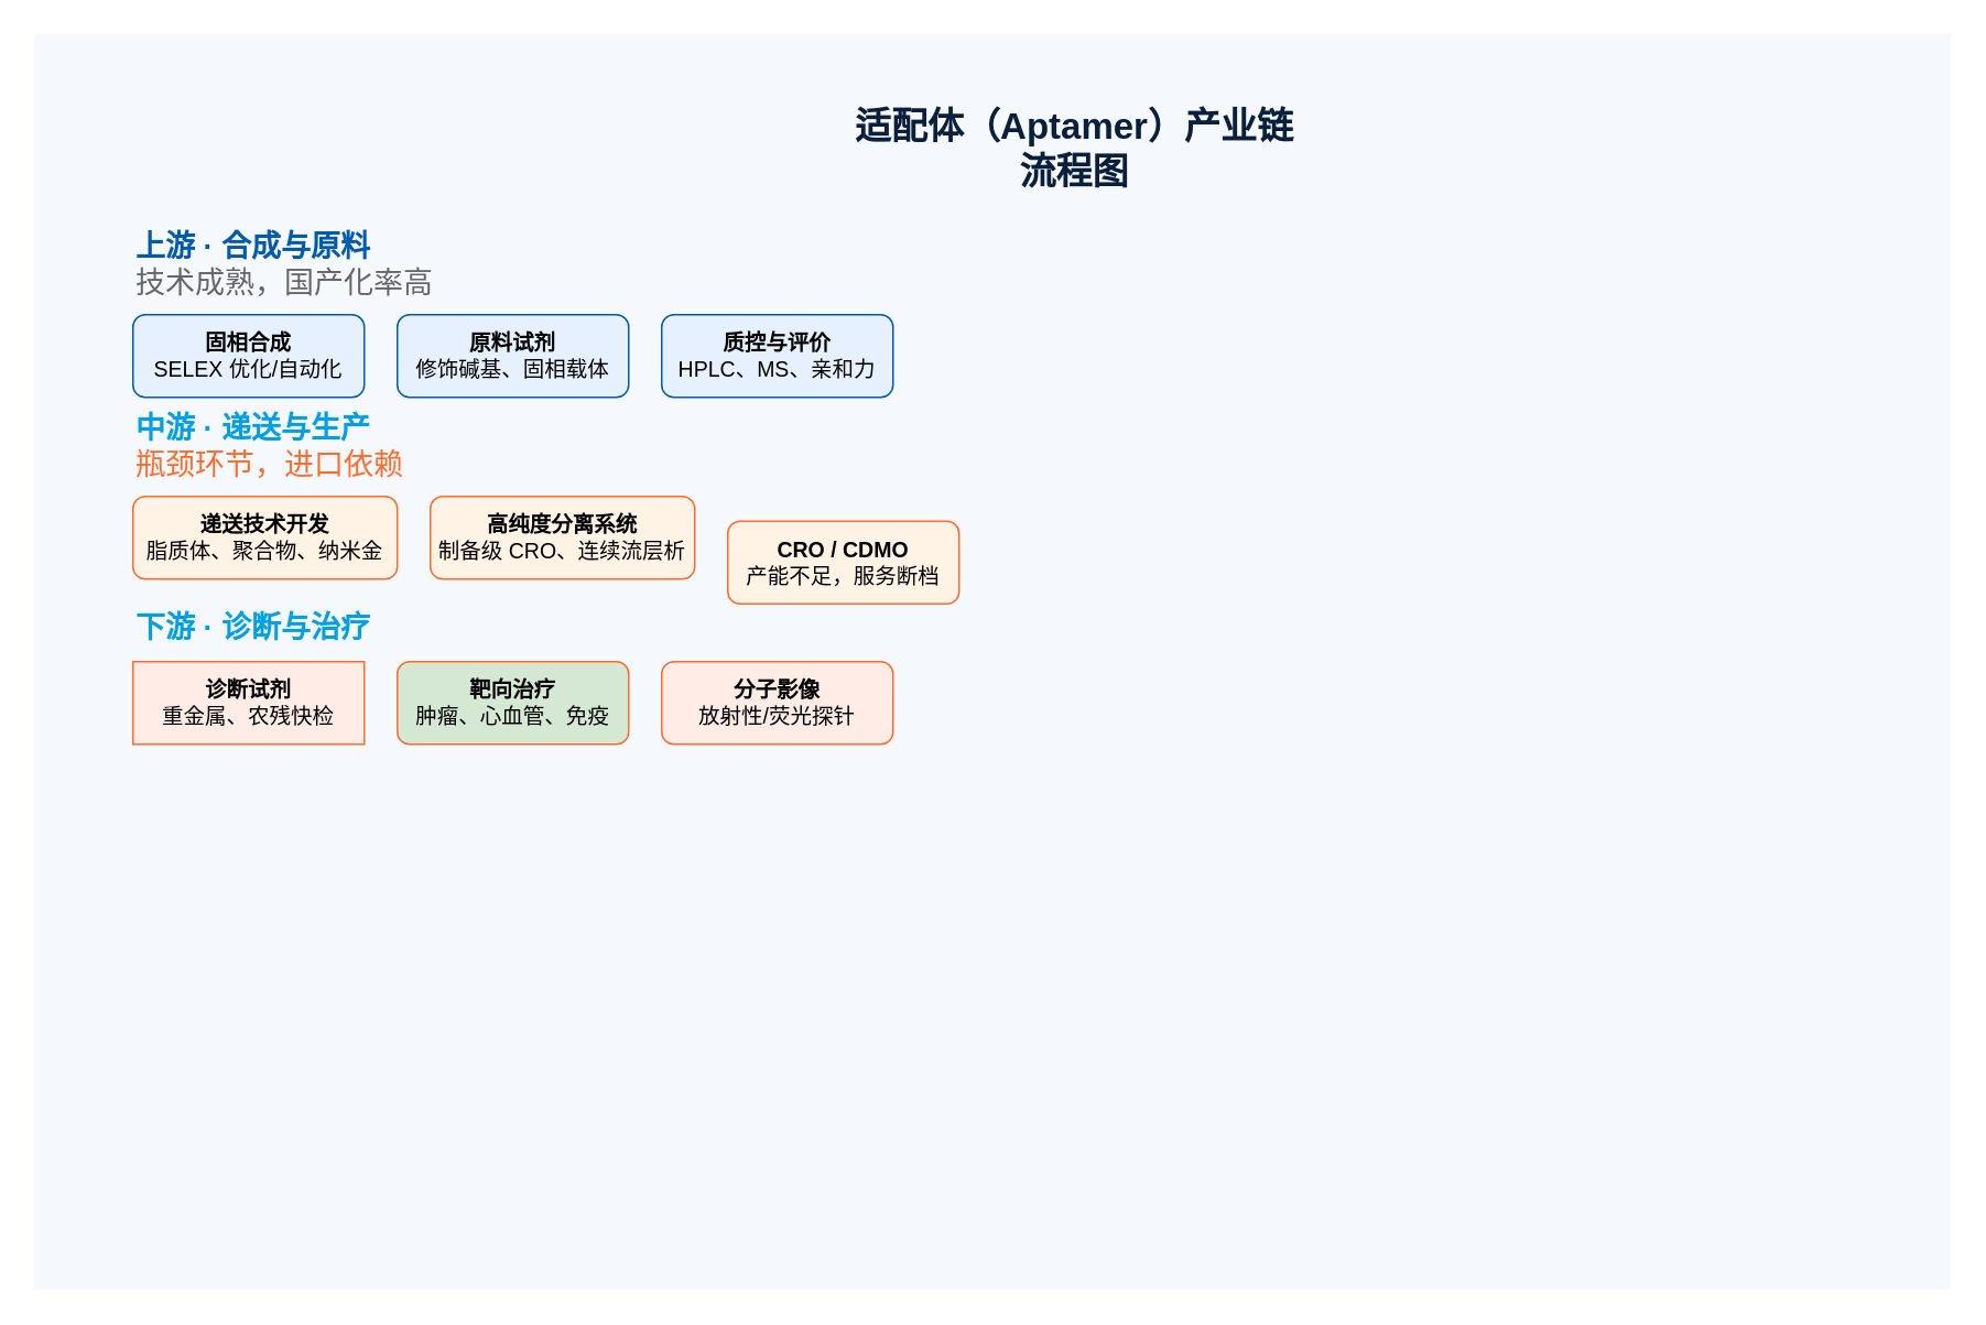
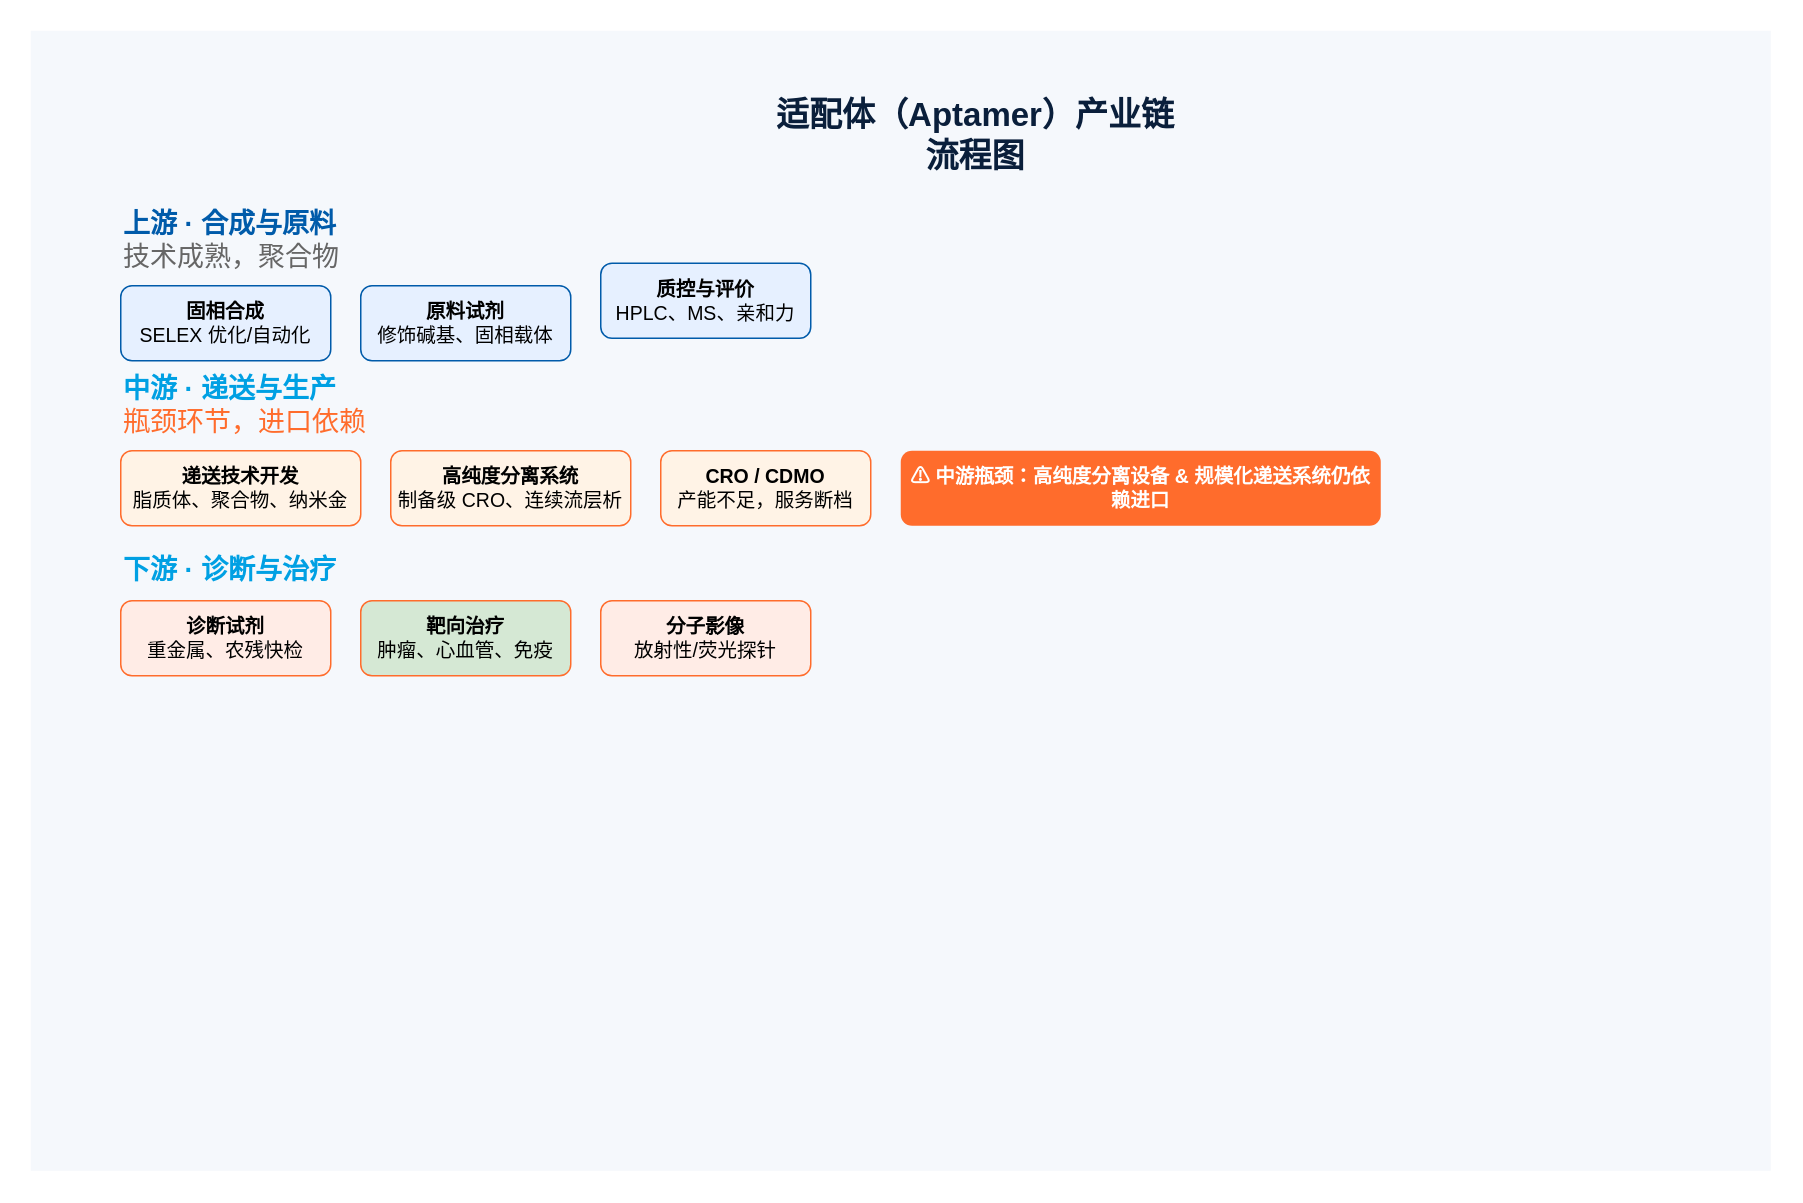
- <mxCell id="3" value="&lt;b&gt;上游 · 合成与原料&lt;/b&gt;&lt;br&gt;&lt;font color=#666&gt;技术成熟，国产化率高&lt;/font&gt;" style="text;html=1;strokeColor=none;fillColor=none;align=left;verticalAlign=middle;whiteSpace=wrap;fontColor=#005BAA;fontSize=18;" vertex="1" parent="1"><mxGeometry x="80" y="140" width="280" height="40" as="geometry" /></mxCell>
+ <mxCell id="3" value="&lt;b&gt;上游 · 合成与原料&lt;/b&gt;&lt;br&gt;&lt;font color=#666&gt;技术成熟，聚合物&lt;/font&gt;" style="text;html=1;strokeColor=none;fillColor=none;align=left;verticalAlign=middle;whiteSpace=wrap;fontColor=#005BAA;fontSize=18;" vertex="1" parent="1"><mxGeometry x="80" y="140" width="280" height="40" as="geometry" /></mxCell>
- <mxCell id="6" value="&lt;b&gt;质控与评价&lt;/b&gt;&lt;br&gt;HPLC、MS、亲和力" style="rounded=1;whiteSpace=wrap;html=1;fillColor=#E6F0FF;strokeColor=#005BAA;fontSize=13;" vertex="1" parent="1"><mxGeometry x="400" y="190" width="140" height="50" as="geometry" /></mxCell>
+ <mxCell id="6" value="&lt;b&gt;质控与评价&lt;/b&gt;&lt;br&gt;HPLC、MS、亲和力" style="rounded=1;whiteSpace=wrap;html=1;fillColor=#E6F0FF;strokeColor=#005BAA;fontSize=13;" vertex="1" parent="1"><mxGeometry x="400" y="175" width="140" height="50" as="geometry" /></mxCell>
+ <mxCell id="16" value="&lt;b&gt;⚠ 中游瓶颈：高纯度分离设备 &amp; 规模化递送系统仍依赖进口&lt;/b&gt;" style="rounded=1;whiteSpace=wrap;html=1;fillColor=#FF6C2C;strokeColor=none;fontColor=#ffffff;fontSize=13;" vertex="1" parent="1"><mxGeometry x="600" y="300" width="320" height="50" as="geometry" /></mxCell>
- <mxCell id="10" value="&lt;b&gt;CRO / CDMO&lt;/b&gt;&lt;br&gt;产能不足，服务断档" style="rounded=1;whiteSpace=wrap;html=1;fillColor=#FFF3E6;strokeColor=#FF6C2C;fontSize=13;" vertex="1" parent="1"><mxGeometry x="440" y="315" width="140" height="50" as="geometry" /></mxCell>
+ <mxCell id="10" value="&lt;b&gt;CRO / CDMO&lt;/b&gt;&lt;br&gt;产能不足，服务断档" style="rounded=1;whiteSpace=wrap;html=1;fillColor=#FFF3E6;strokeColor=#FF6C2C;fontSize=13;" vertex="1" parent="1"><mxGeometry x="440" y="300" width="140" height="50" as="geometry" /></mxCell>
- <mxCell id="12" value="&lt;b&gt;诊断试剂&lt;/b&gt;&lt;br&gt;重金属、农残快检" style="whiteSpace=wrap;html=1;fillColor=#FFECE6;strokeColor=#FF6C2C;fontSize=13;rounded=0;" vertex="1" parent="1"><mxGeometry x="80" y="400" width="140" height="50" as="geometry" /></mxCell>
+ <mxCell id="12" value="&lt;b&gt;诊断试剂&lt;/b&gt;&lt;br&gt;重金属、农残快检" style="rounded=1;whiteSpace=wrap;html=1;fillColor=#FFECE6;strokeColor=#FF6C2C;fontSize=13;" vertex="1" parent="1"><mxGeometry x="80" y="400" width="140" height="50" as="geometry" /></mxCell>
